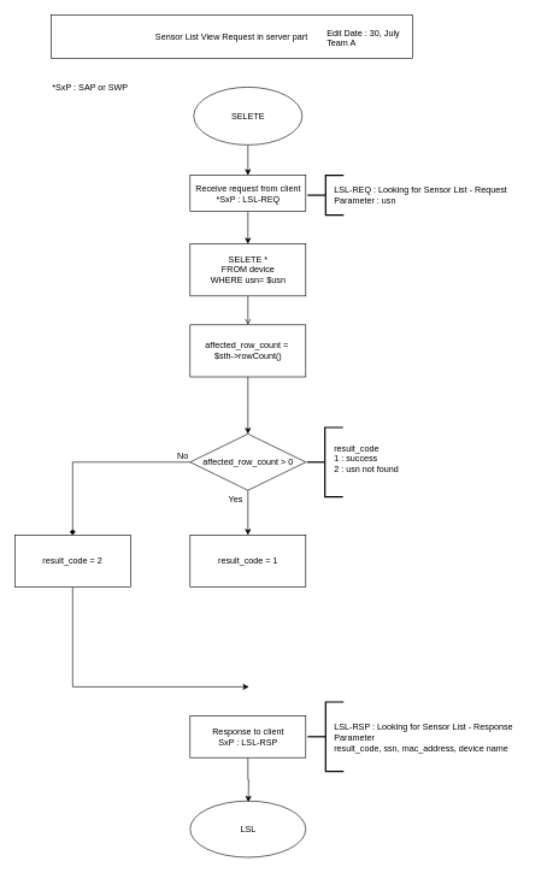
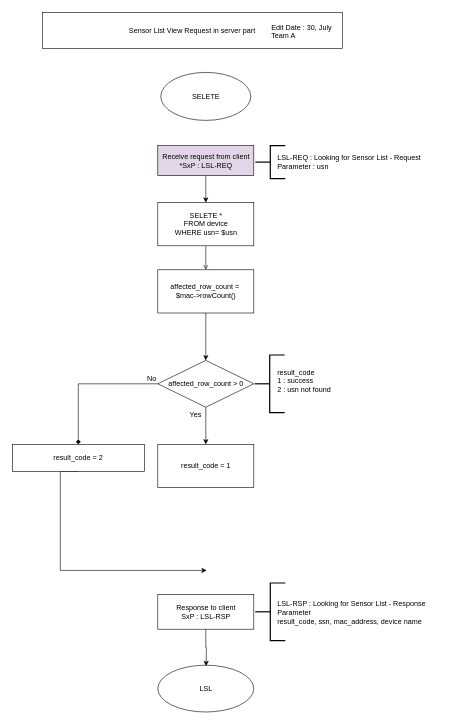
- <mxCell id="17" value="*SxP : SAP or SWP" style="text;html=1;resizable=0;points=[];autosize=1;align=left;verticalAlign=top;spacingTop=-4;fontColor=#000000;" parent="1" vertex="1"><mxGeometry x="70" y="110" width="120" height="20" as="geometry" /></mxCell>
- <mxCell id="3" value="" style="edgeStyle=orthogonalEdgeStyle;rounded=0;orthogonalLoop=1;jettySize=auto;html=1;fontColor=#000000;" parent="1" source="4" target="7" edge="1"><mxGeometry relative="1" as="geometry" /></mxCell>
- <mxCell id="7" value="Receive request from client&lt;br&gt;*SxP :&amp;nbsp;&lt;span style=&quot;&quot;&gt;LSL-REQ&lt;/span&gt;" style="rounded=0;whiteSpace=wrap;html=1;fontColor=#000000;" parent="1" vertex="1"><mxGeometry x="262.5" y="242" width="160" height="50" as="geometry" /></mxCell>
+ <mxCell id="7" value="Receive request from client&lt;br&gt;*SxP :&amp;nbsp;&lt;span style=&quot;&quot;&gt;LSL-REQ&lt;/span&gt;" style="rounded=0;whiteSpace=wrap;html=1;fontColor=#000000;fillColor=#e1d5e7;" parent="1" vertex="1"><mxGeometry x="262.5" y="242" width="160" height="50" as="geometry" /></mxCell>
- <mxCell id="19" value="affected_row_count =&amp;nbsp;&lt;br&gt;$sth-&amp;gt;rowCount()" style="rounded=0;whiteSpace=wrap;html=1;fontColor=#000000;" parent="1" vertex="1"><mxGeometry x="262.5" y="449" width="160" height="72" as="geometry" /></mxCell>
+ <mxCell id="19" value="affected_row_count =&amp;nbsp;&lt;br&gt;$mac-&amp;gt;rowCount()" style="rounded=0;whiteSpace=wrap;html=1;fontColor=#000000;" parent="1" vertex="1"><mxGeometry x="262.5" y="449" width="160" height="72" as="geometry" /></mxCell>
- <mxCell id="27" value="result_code = 2" style="rounded=0;whiteSpace=wrap;html=1;fontColor=#000000;" vertex="1" parent="1"><mxGeometry x="20" y="740" width="160" height="72" as="geometry" /></mxCell>
+ <mxCell id="27" value="result_code = 2" style="rounded=0;whiteSpace=wrap;html=1;fontColor=#000000;" vertex="1" parent="1"><mxGeometry x="20" y="740" width="220" height="45" as="geometry" /></mxCell>
